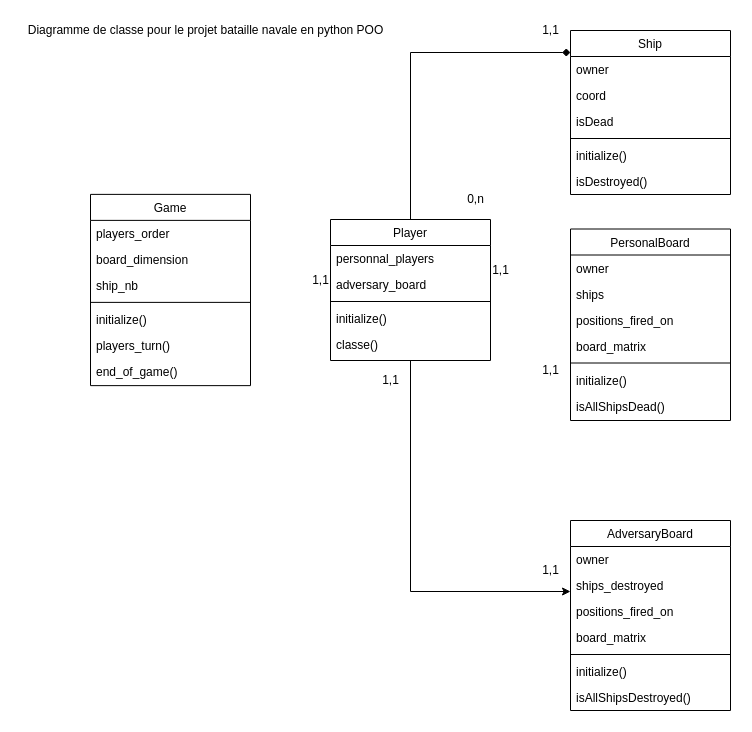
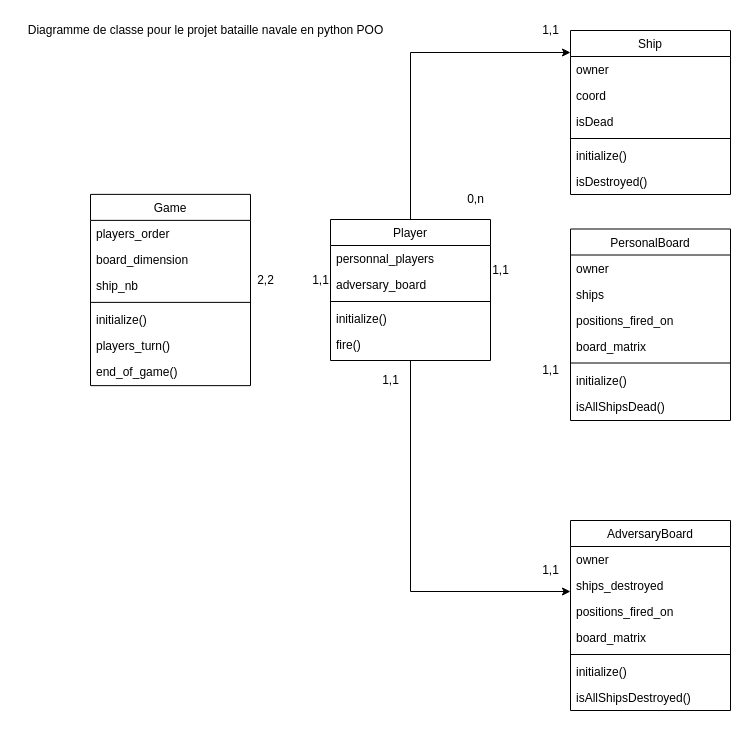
- <mxCell id="2" style="edgeStyle=orthogonalEdgeStyle;rounded=0;orthogonalLoop=1;jettySize=auto;html=1;startArrow=none;endArrow=diamond;" parent="1" source="4" target="11" edge="1"><mxGeometry relative="1" as="geometry"><mxPoint x="700" y="358.5" as="sourcePoint" /><Array as="points"><mxPoint x="410" y="52" /></Array></mxGeometry></mxCell>
+ <mxCell id="2" style="edgeStyle=orthogonalEdgeStyle;rounded=0;orthogonalLoop=1;jettySize=auto;html=1;startArrow=none;" parent="1" source="4" target="11" edge="1"><mxGeometry relative="1" as="geometry"><mxPoint x="700" y="358.5" as="sourcePoint" /><Array as="points"><mxPoint x="410" y="52" /></Array></mxGeometry></mxCell>
+ <mxCell id="43" value="2,2" style="text;html=1;align=center;verticalAlign=middle;resizable=0;points=[];autosize=1;strokeColor=none;fillColor=none;" vertex="1" parent="1"><mxGeometry x="250" y="270" width="30" height="20" as="geometry" /></mxCell>
- <mxCell id="9" value="classe()" style="text;align=left;verticalAlign=top;spacingLeft=4;spacingRight=4;overflow=hidden;rotatable=0;points=[[0,0.5],[1,0.5]];portConstraint=eastwest;" parent="4" vertex="1"><mxGeometry y="112" width="160" height="26" as="geometry" /></mxCell>
+ <mxCell id="9" value="fire()" style="text;align=left;verticalAlign=top;spacingLeft=4;spacingRight=4;overflow=hidden;rotatable=0;points=[[0,0.5],[1,0.5]];portConstraint=eastwest;" parent="4" vertex="1"><mxGeometry y="112" width="160" height="26" as="geometry" /></mxCell>
